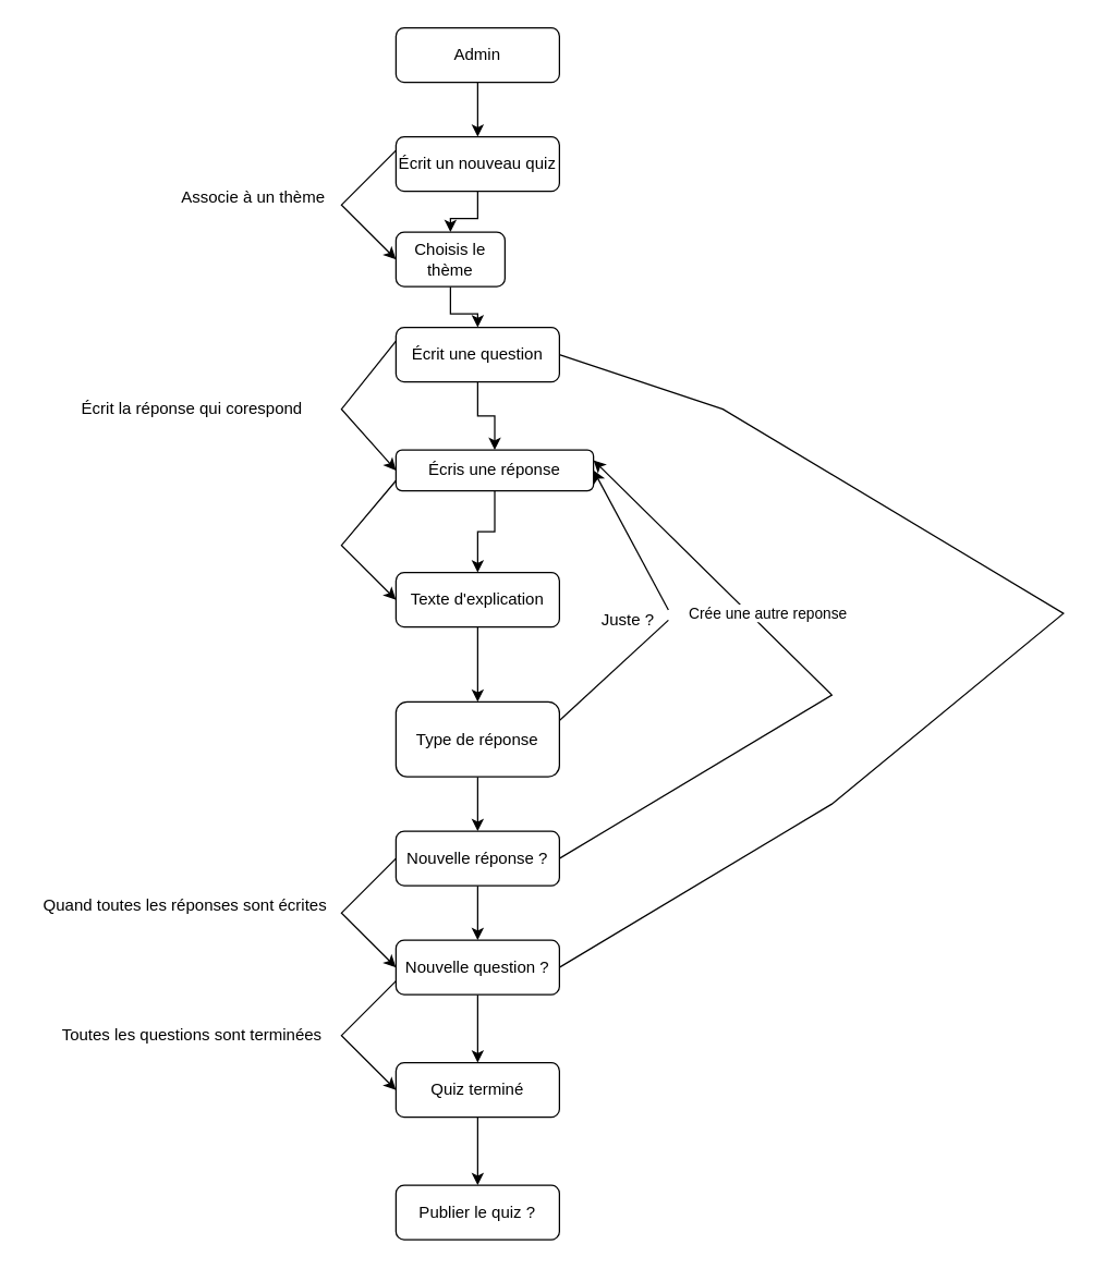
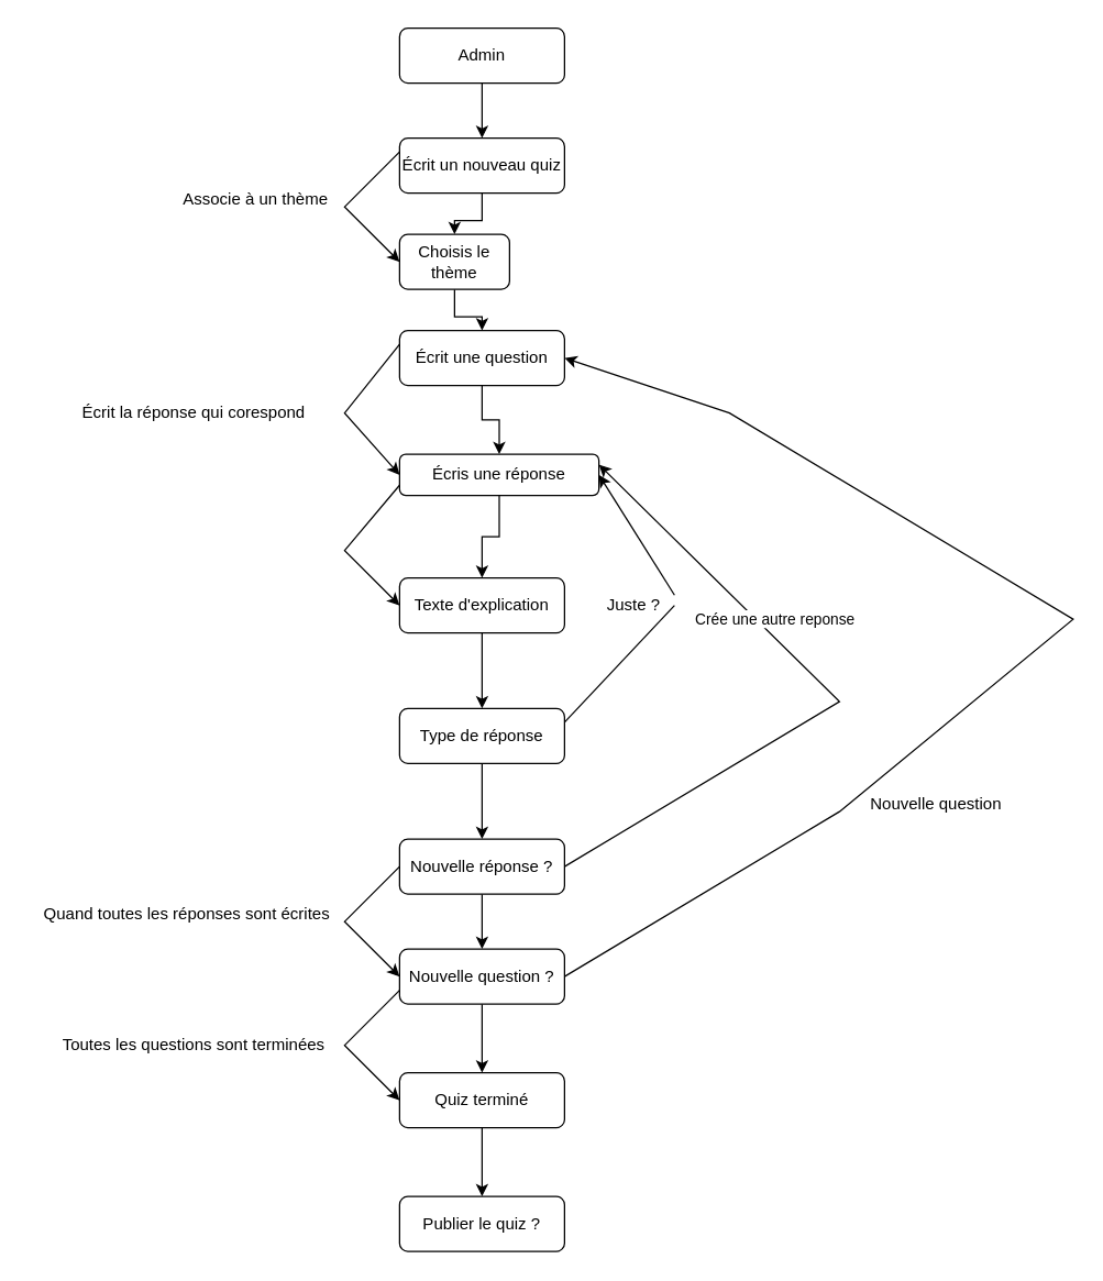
- <mxCell id="33" value="" style="endArrow=none;html=1;rounded=0;exitX=1;exitY=0.5;exitDx=0;exitDy=0;entryX=1;entryY=0.5;entryDx=0;entryDy=0;" edge="1" parent="1" source="21" target="11"><mxGeometry width="50" height="50" relative="1" as="geometry"><mxPoint x="440" y="700" as="sourcePoint" /><mxPoint x="490" y="650" as="targetPoint" /><Array as="points"><mxPoint x="610" y="590" /><mxPoint x="780" y="450" /><mxPoint x="530" y="300" /></Array></mxGeometry></mxCell>
+ <mxCell id="33" value="" style="endArrow=classic;html=1;rounded=0;exitX=1;exitY=0.5;exitDx=0;exitDy=0;entryX=1;entryY=0.5;entryDx=0;entryDy=0;" edge="1" parent="1" source="21" target="11"><mxGeometry width="50" height="50" relative="1" as="geometry"><mxPoint x="440" y="700" as="sourcePoint" /><mxPoint x="490" y="650" as="targetPoint" /><Array as="points"><mxPoint x="610" y="590" /><mxPoint x="780" y="450" /><mxPoint x="530" y="300" /></Array></mxGeometry></mxCell>
- <mxCell id="37" value="Juste ?" style="text;html=1;align=center;verticalAlign=middle;resizable=0;points=[];autosize=1;strokeColor=none;fillColor=none;" vertex="1" parent="1"><mxGeometry x="430" y="440" width="60" height="30" as="geometry" /></mxCell>
+ <mxCell id="37" value="Juste ?" style="text;html=1;align=center;verticalAlign=middle;resizable=0;points=[];autosize=1;strokeColor=none;fillColor=none;" vertex="1" parent="1"><mxGeometry x="430" y="425" width="60" height="30" as="geometry" /></mxCell>
- <mxCell id="17" value="Type de réponse" style="rounded=1;whiteSpace=wrap;html=1;fontSize=12;glass=0;strokeWidth=1;shadow=0;" vertex="1" parent="1"><mxGeometry x="290" y="515" width="120" height="55" as="geometry" /></mxCell>
+ <mxCell id="17" value="Type de réponse" style="rounded=1;whiteSpace=wrap;html=1;fontSize=12;glass=0;strokeWidth=1;shadow=0;" vertex="1" parent="1"><mxGeometry x="290" y="515" width="120" height="40" as="geometry" /></mxCell>
+ <mxCell id="34" value="Nouvelle question" style="text;html=1;align=center;verticalAlign=middle;resizable=0;points=[];autosize=1;strokeColor=none;fillColor=none;" vertex="1" parent="1"><mxGeometry x="620" y="570" width="120" height="30" as="geometry" /></mxCell>
